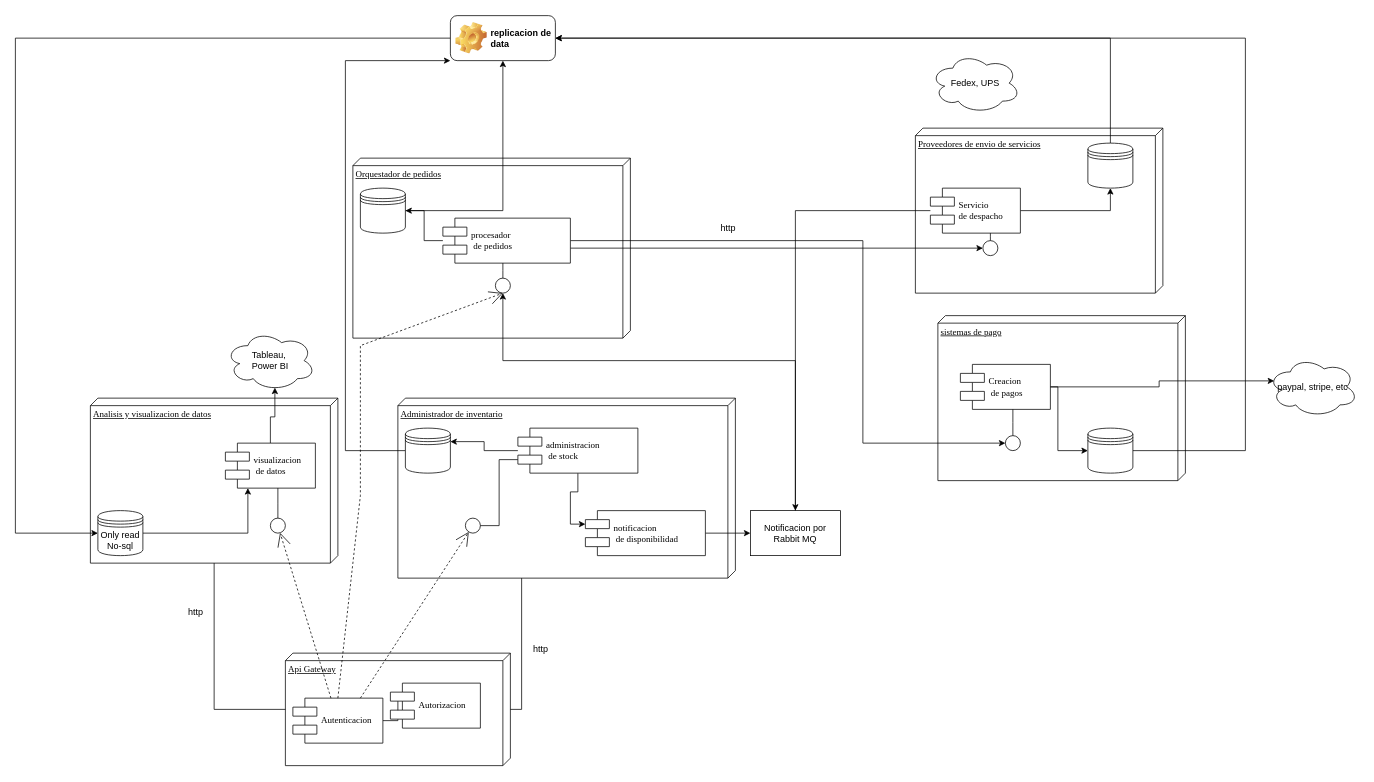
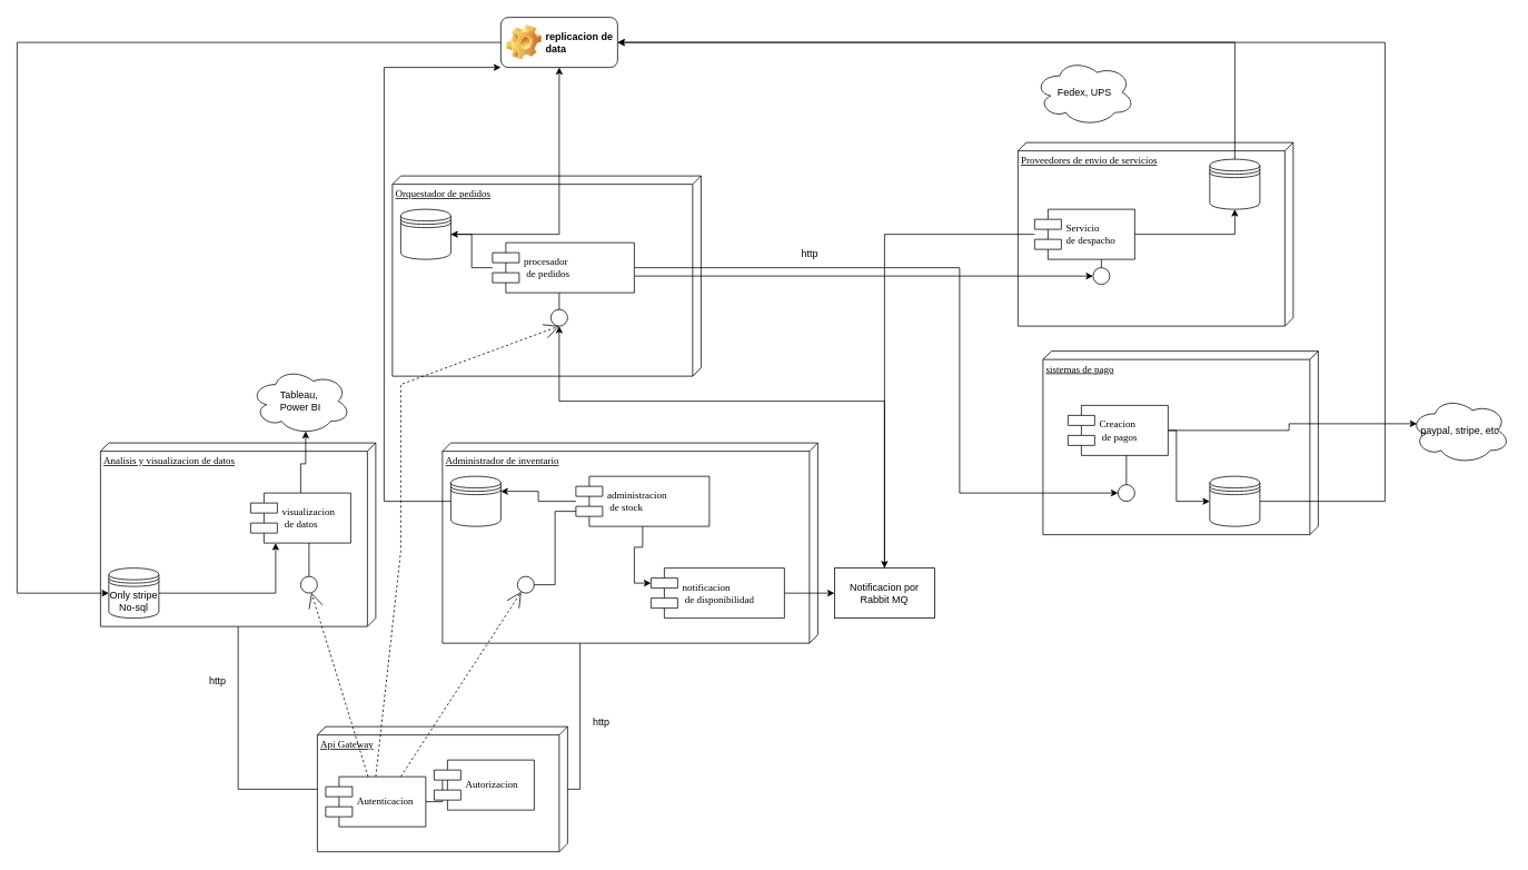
- <mxCell id="45" value="Only read&lt;div&gt;No-sql&lt;/div&gt;" style="shape=datastore;whiteSpace=wrap;html=1;" vertex="1" parent="1"><mxGeometry x="130" y="680" width="60" height="60" as="geometry" /></mxCell>
+ <mxCell id="45" value="Only stripe&lt;div&gt;No-sql&lt;/div&gt;" style="shape=datastore;whiteSpace=wrap;html=1;" vertex="1" parent="1"><mxGeometry x="130" y="680" width="60" height="60" as="geometry" /></mxCell>
